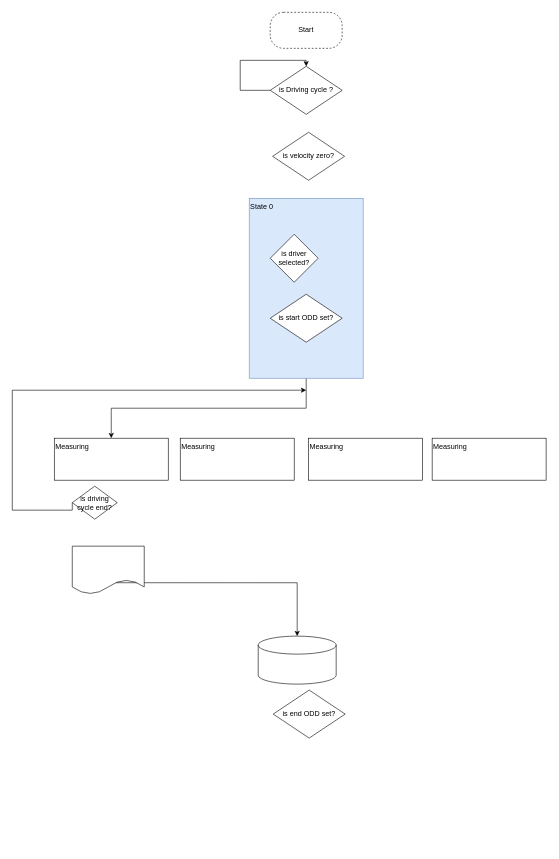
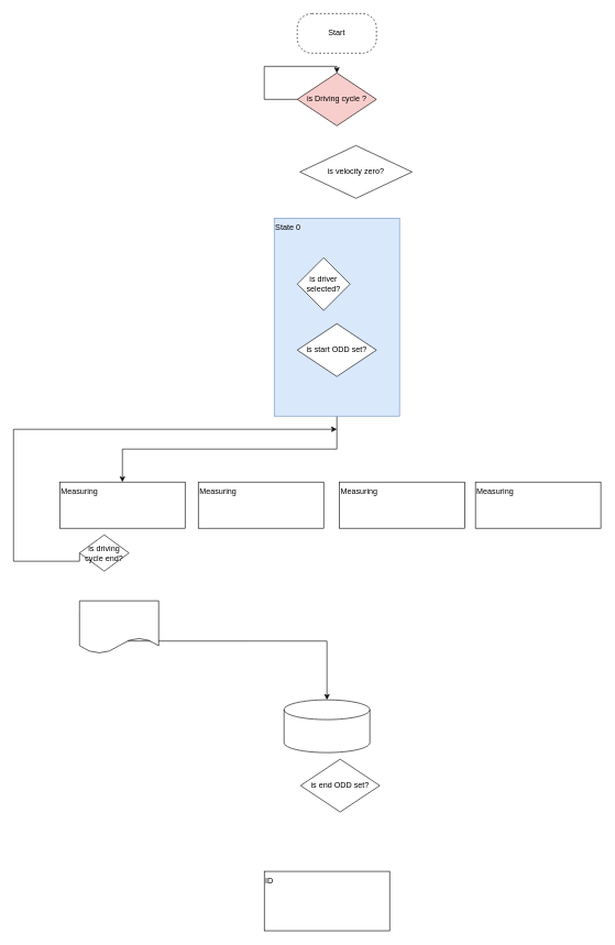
- <mxCell id="4" value="is Driving cycle ?" style="rhombus;whiteSpace=wrap;html=1;" vertex="1" parent="1"><mxGeometry x="450" y="110" width="120" height="80" as="geometry" /></mxCell>
+ <mxCell id="4" value="is Driving cycle ?" style="rhombus;whiteSpace=wrap;html=1;fillColor=#f8cecc;" vertex="1" parent="1"><mxGeometry x="450" y="110" width="120" height="80" as="geometry" /></mxCell>
- <mxCell id="10" value="is velocity zero?" style="rhombus;whiteSpace=wrap;html=1;" vertex="1" parent="1"><mxGeometry x="454" y="220" width="120" height="80" as="geometry" /></mxCell>
+ <mxCell id="10" value="is velocity zero?" style="rhombus;whiteSpace=wrap;html=1;" vertex="1" parent="1"><mxGeometry x="454" y="220" width="170" height="80" as="geometry" /></mxCell>
+ <mxCell id="11" value="ID" style="whiteSpace=wrap;html=1;align=left;verticalAlign=top;" vertex="1" parent="1"><mxGeometry x="400" y="1320" width="190" height="90" as="geometry" /></mxCell>
